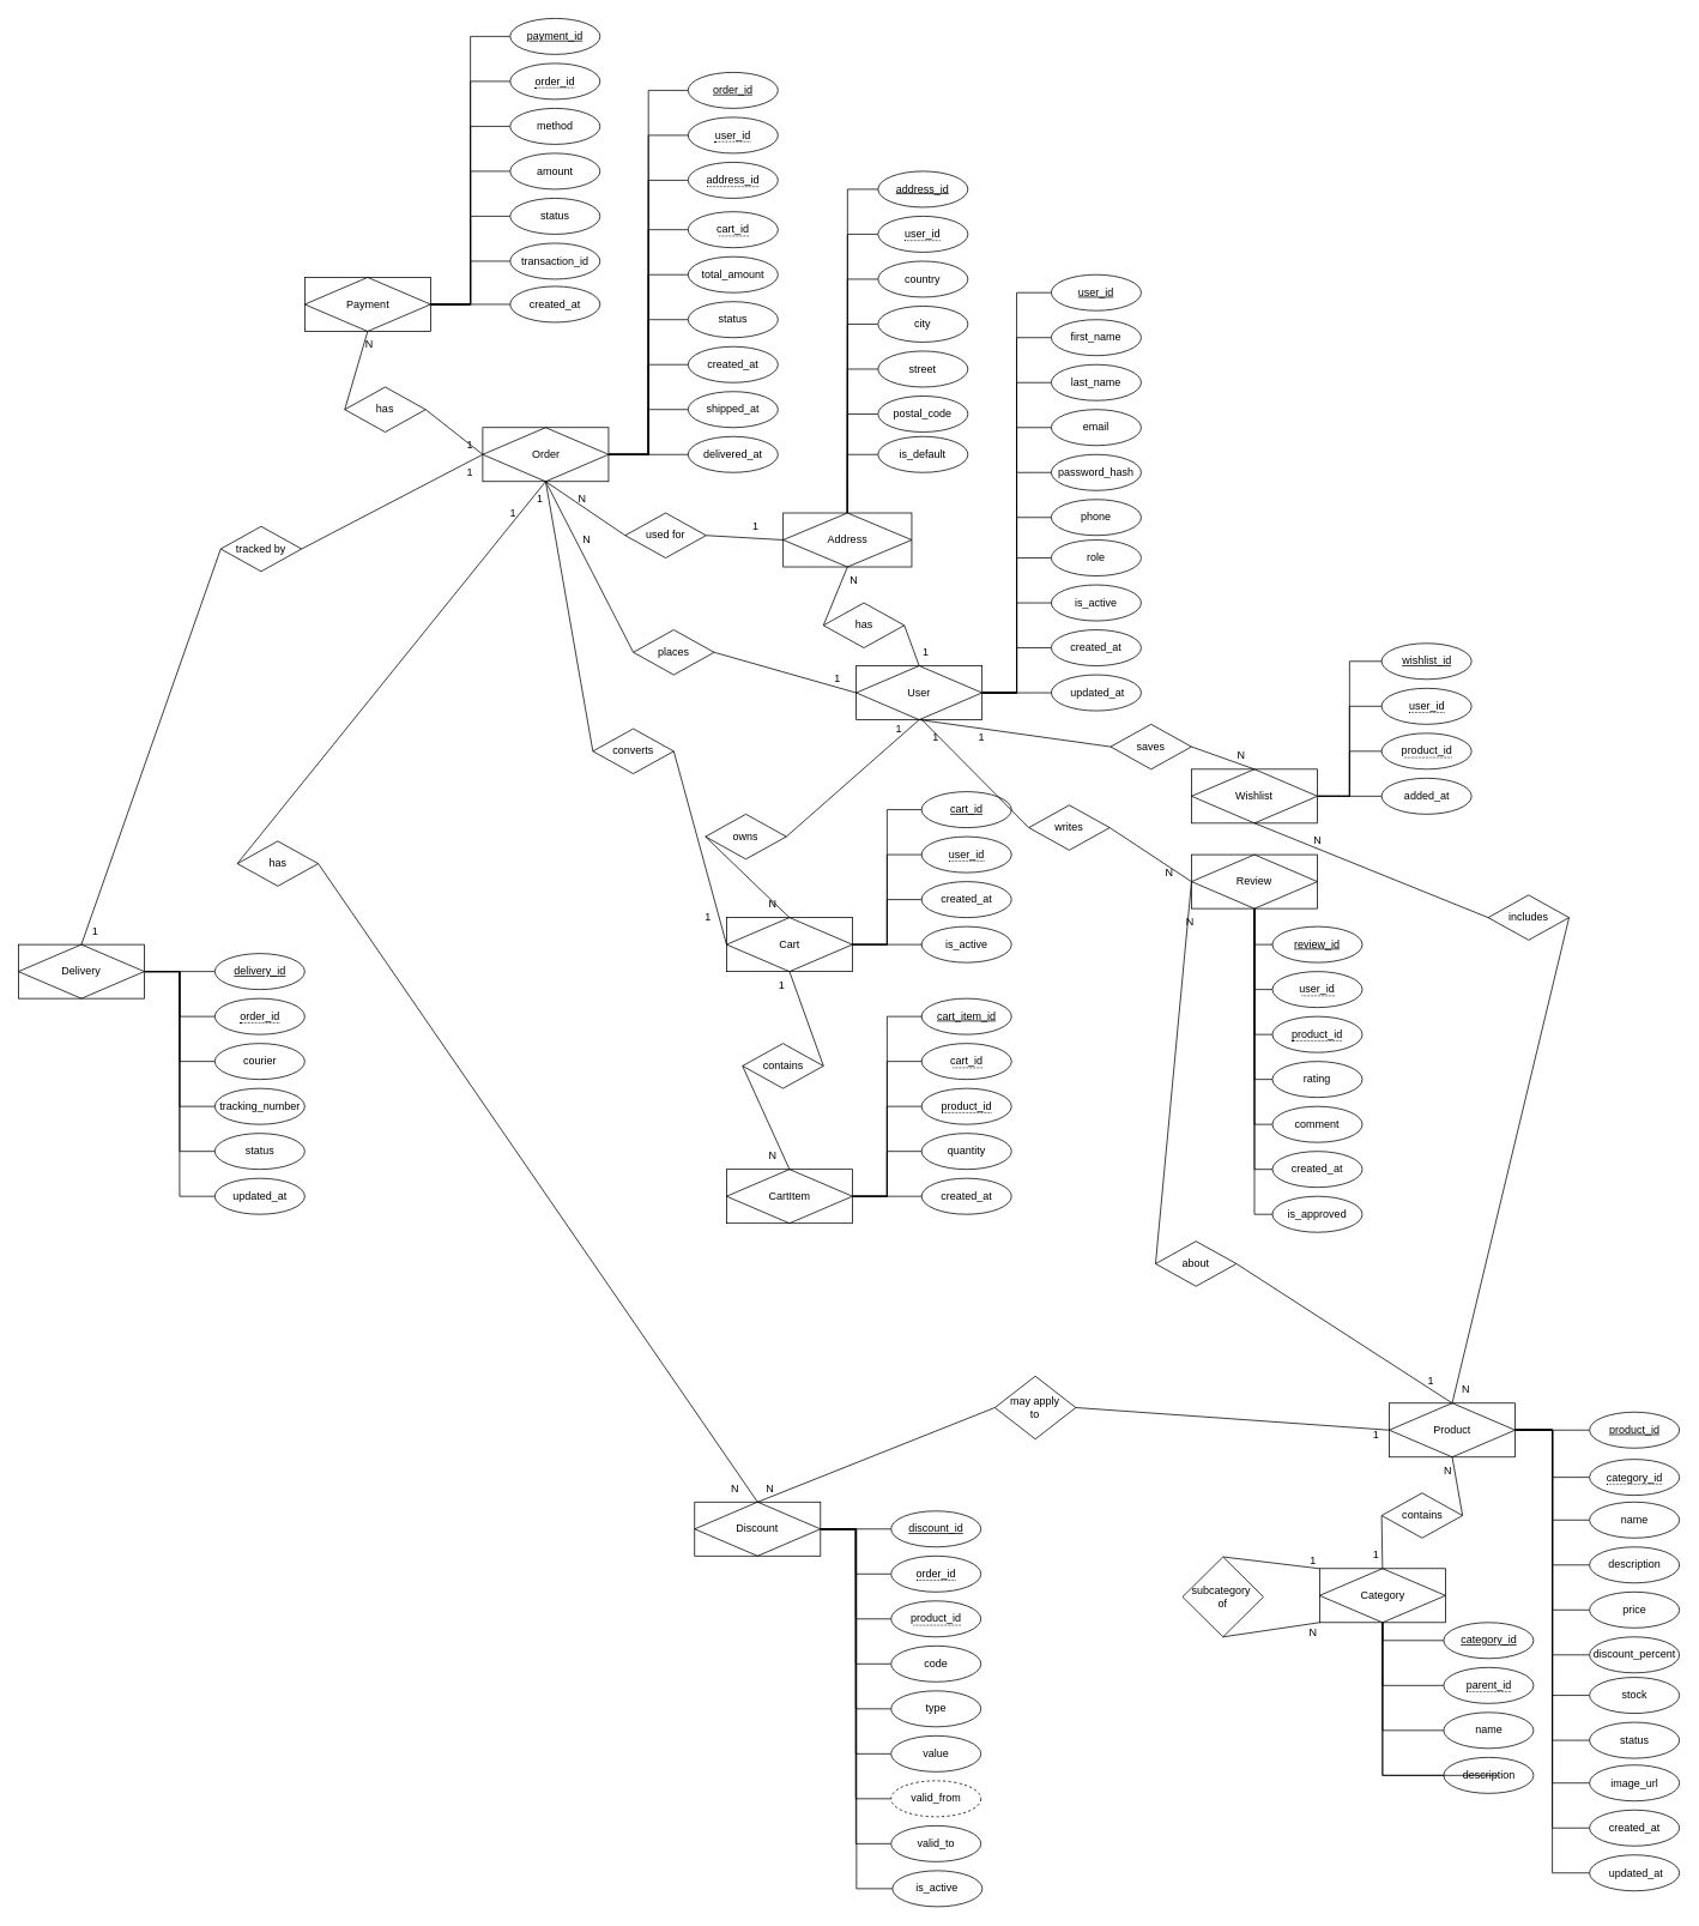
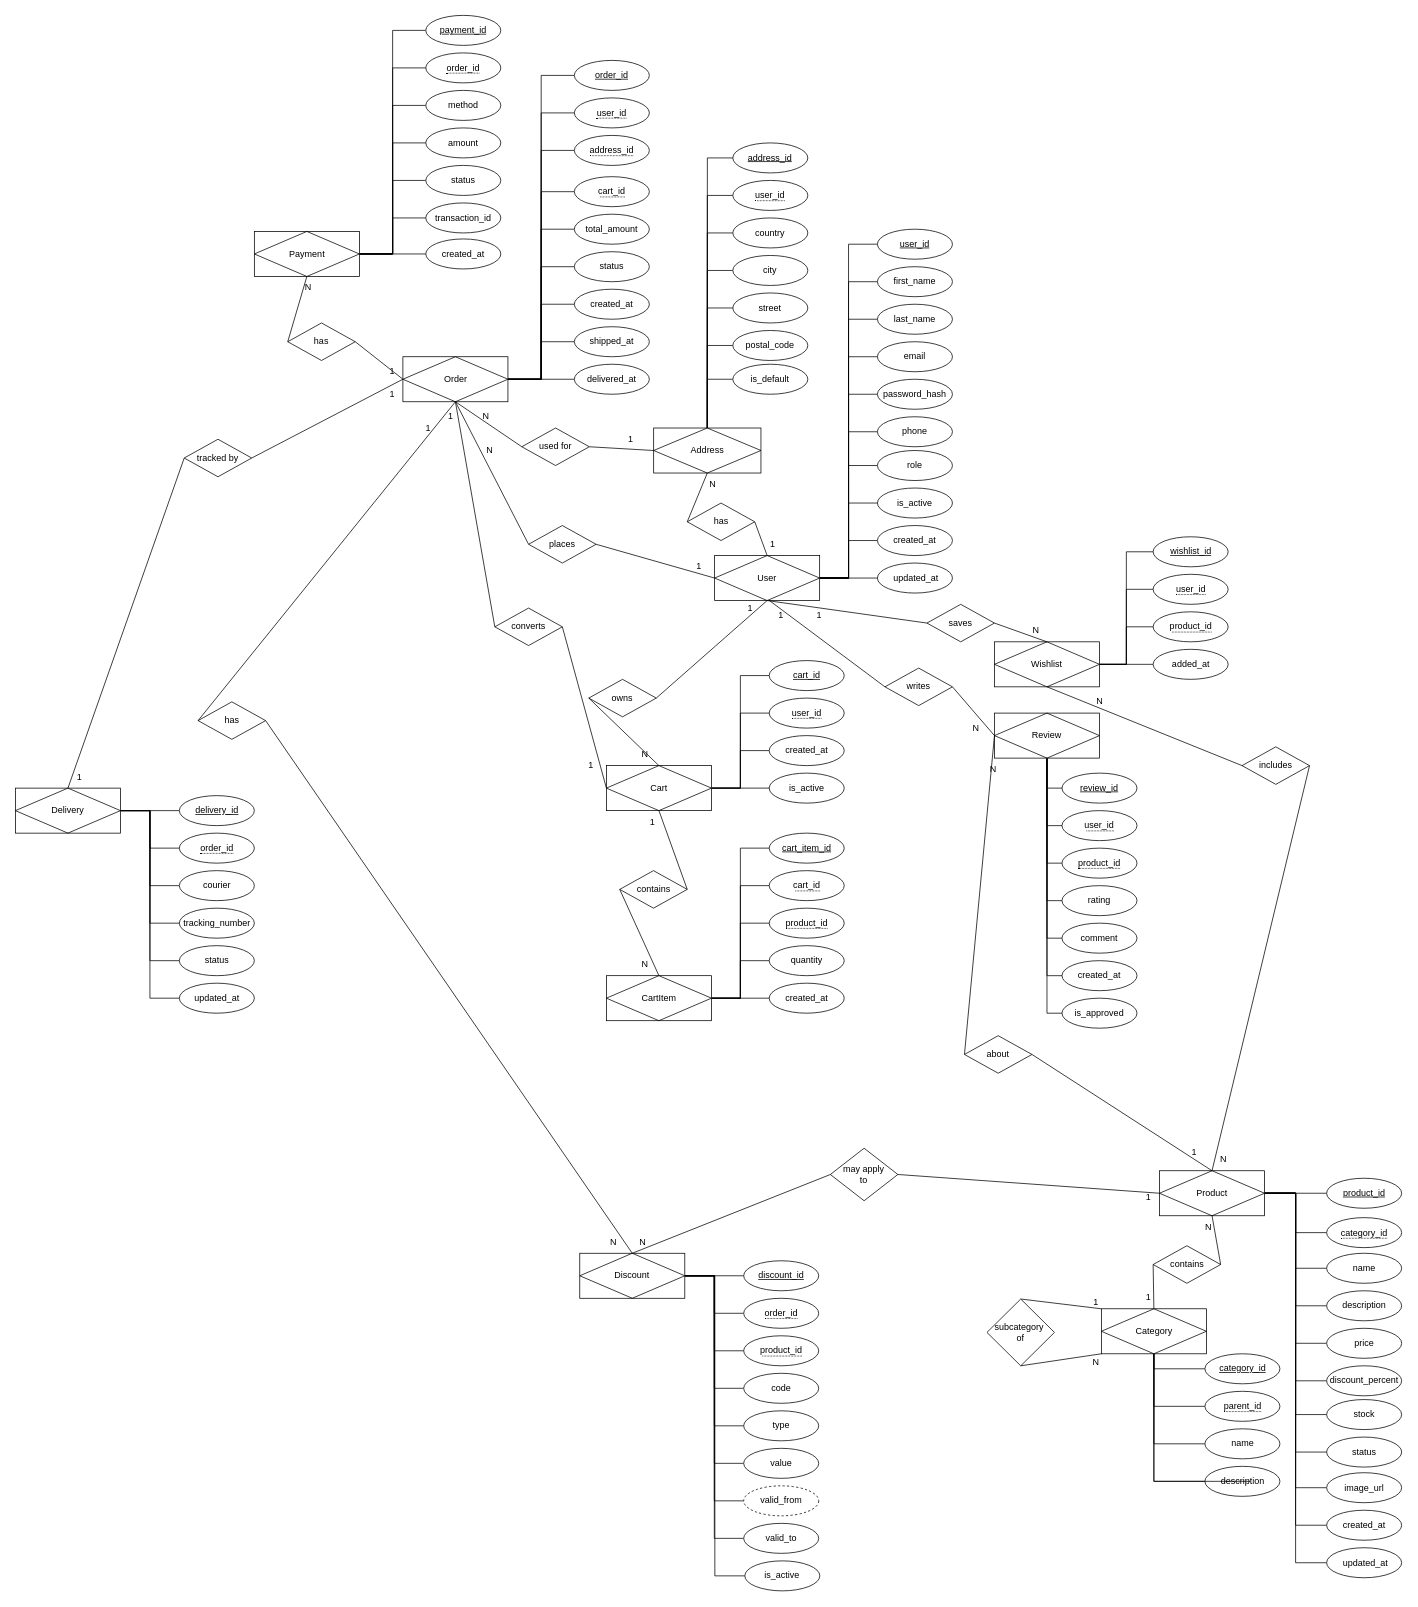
- <mxCell id="222" value="writes" style="shape=rhombus;perimeter=rhombusPerimeter;whiteSpace=wrap;html=1;align=center;" vertex="1" parent="1"><mxGeometry x="1144" y="895" width="90" height="50" as="geometry" /></mxCell>
+ <mxCell id="222" value="writes" style="shape=rhombus;perimeter=rhombusPerimeter;whiteSpace=wrap;html=1;align=center;" vertex="1" parent="1"><mxGeometry x="1179" y="890" width="90" height="50" as="geometry" /></mxCell>
